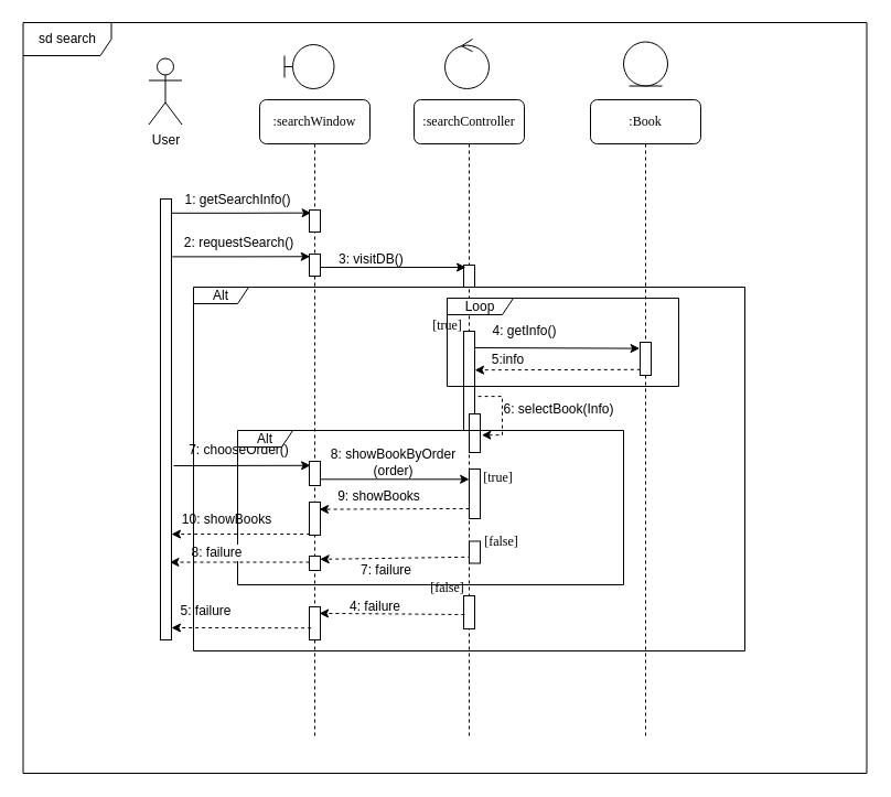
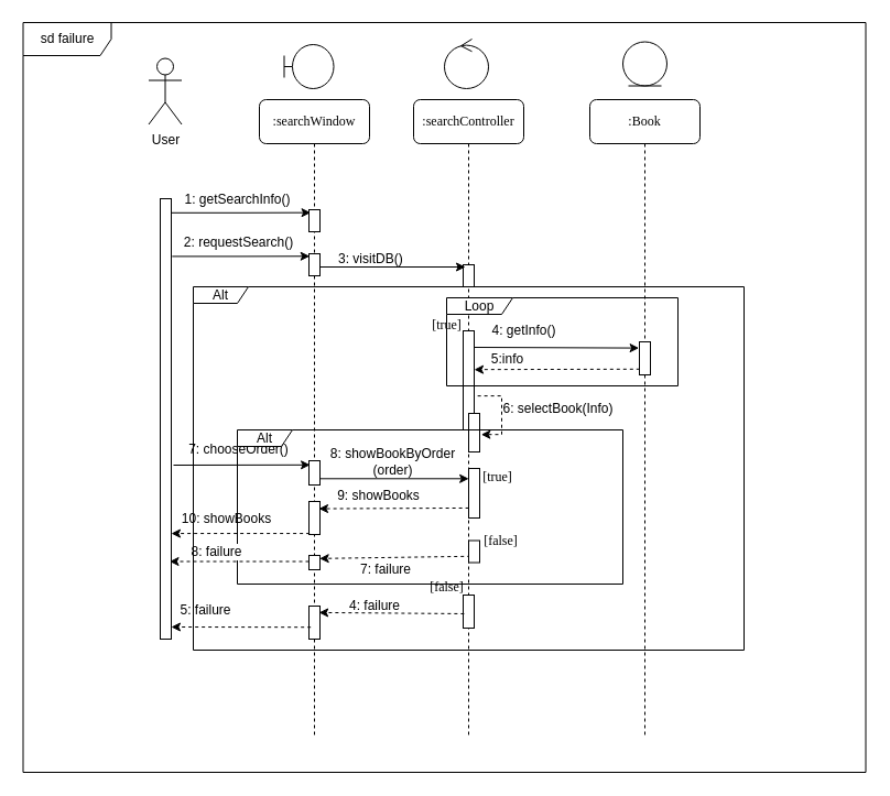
- <mxCell id="54" value="sd search" style="shape=umlFrame;whiteSpace=wrap;html=1;align=center;width=80;height=30;" parent="1" vertex="1"><mxGeometry x="20.5" y="20" width="765" height="681" as="geometry" /></mxCell>
+ <mxCell id="54" value="sd failure" style="shape=umlFrame;whiteSpace=wrap;html=1;align=center;width=80;height=30;" parent="1" vertex="1"><mxGeometry x="20.5" y="20" width="765" height="681" as="geometry" /></mxCell>
